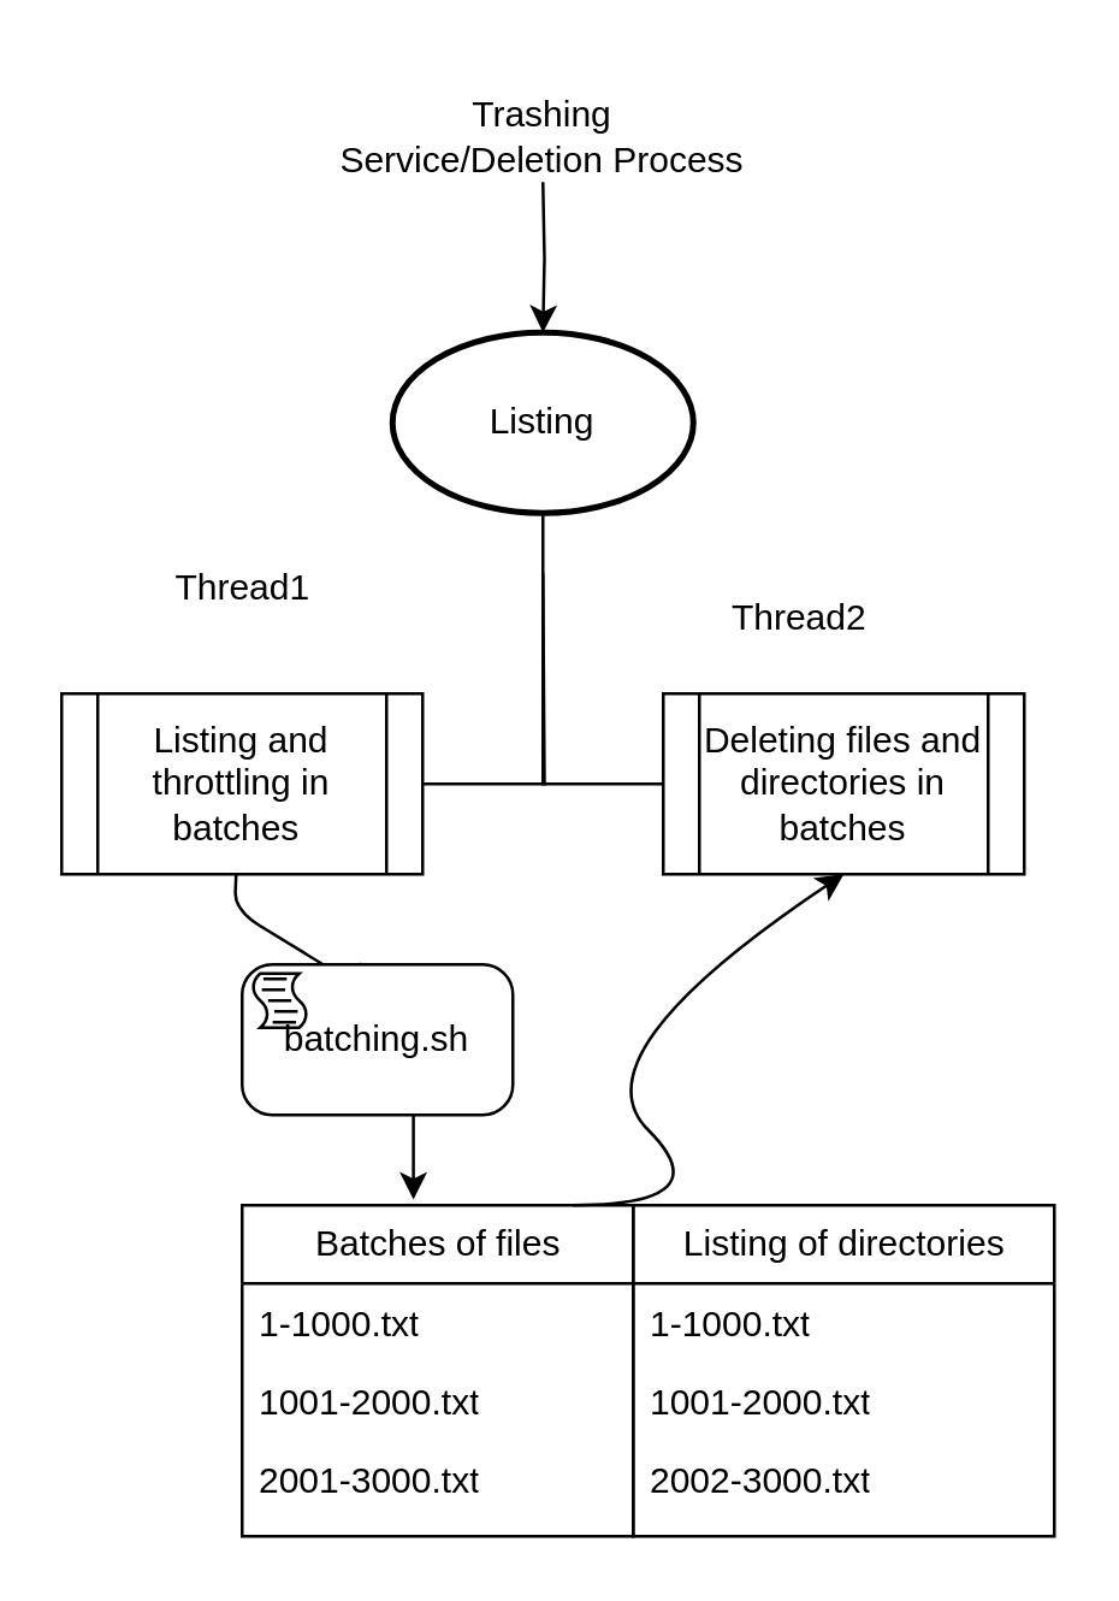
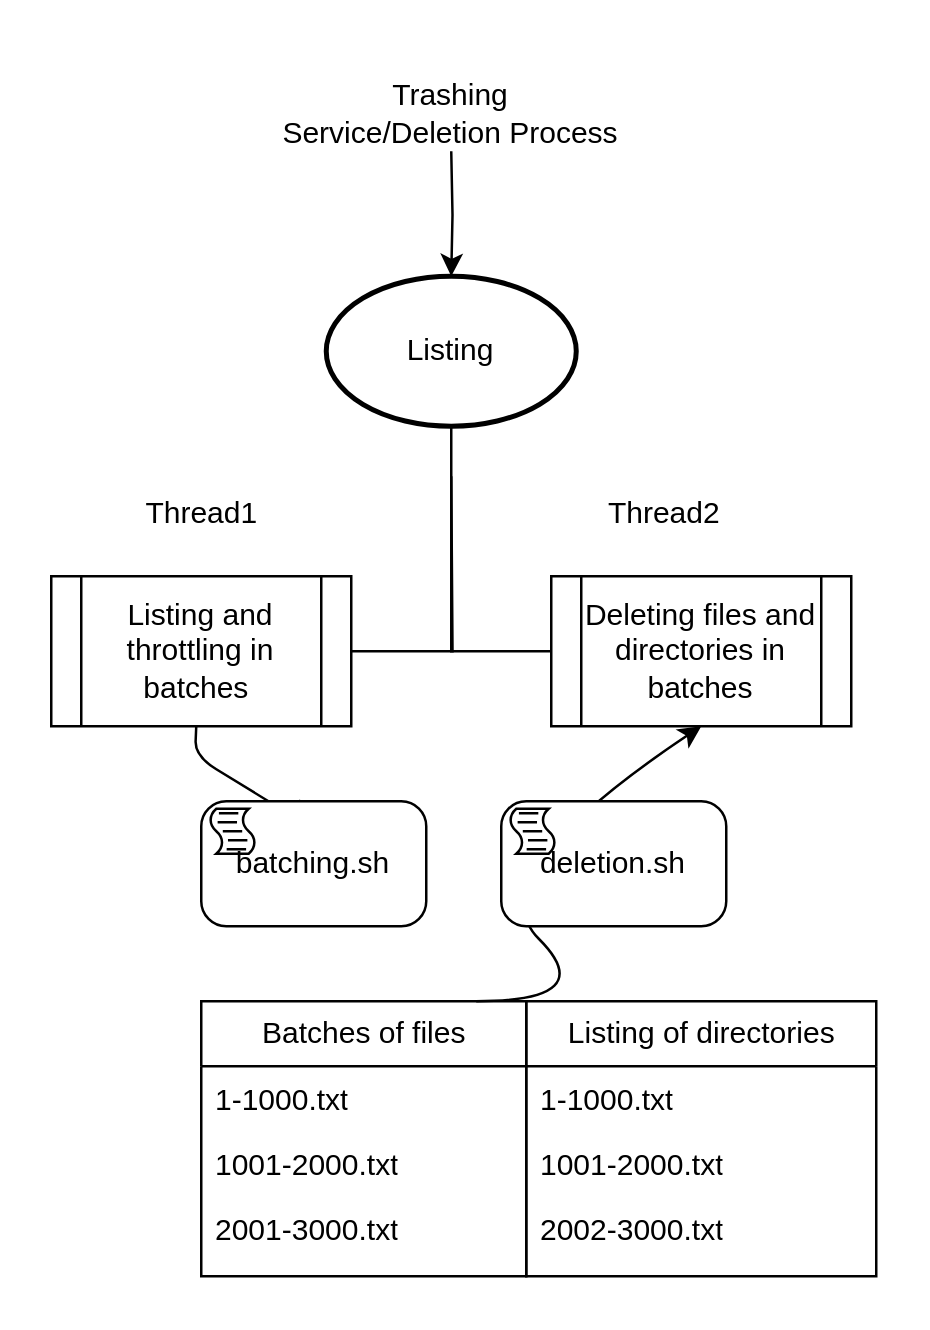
- <mxCell id="13" value="Thread1" style="text;html=1;align=center;verticalAlign=middle;resizable=0;points=[];autosize=1;strokeColor=none;fillColor=none;" parent="1" vertex="1"><mxGeometry x="45" y="180" width="70" height="30" as="geometry" /></mxCell>
+ <mxCell id="13" value="Thread1" style="text;html=1;align=center;verticalAlign=middle;resizable=0;points=[];autosize=1;strokeColor=none;fillColor=none;" parent="1" vertex="1"><mxGeometry x="45" y="190" width="70" height="30" as="geometry" /></mxCell>
+ <mxCell id="19" value="deletion.sh" style="points=[[0.25,0,0],[0.5,0,0],[0.75,0,0],[1,0.25,0],[1,0.5,0],[1,0.75,0],[0.75,1,0],[0.5,1,0],[0.25,1,0],[0,0.75,0],[0,0.5,0],[0,0.25,0]];shape=mxgraph.bpmn.task;whiteSpace=wrap;rectStyle=rounded;size=10;html=1;container=1;expand=0;collapsible=0;taskMarker=script;" parent="1" vertex="1"><mxGeometry x="200" y="320" width="90" height="50" as="geometry" /></mxCell>
- <mxCell id="14" value="" style="html=1;rounded=1;curved=0;sourcePerimeterSpacing=0;targetPerimeterSpacing=0;startSize=6;endSize=6;noEdgeStyle=1;orthogonal=1;entryX=0.438;entryY=-0.017;entryDx=0;entryDy=0;entryPerimeter=0;" parent="1" source="18" target="8" edge="1"><mxGeometry relative="1" as="geometry"><mxPoint x="78" y="290" as="sourcePoint" /><mxPoint x="120" y="342" as="targetPoint" /><Array as="points" /></mxGeometry></mxCell>
